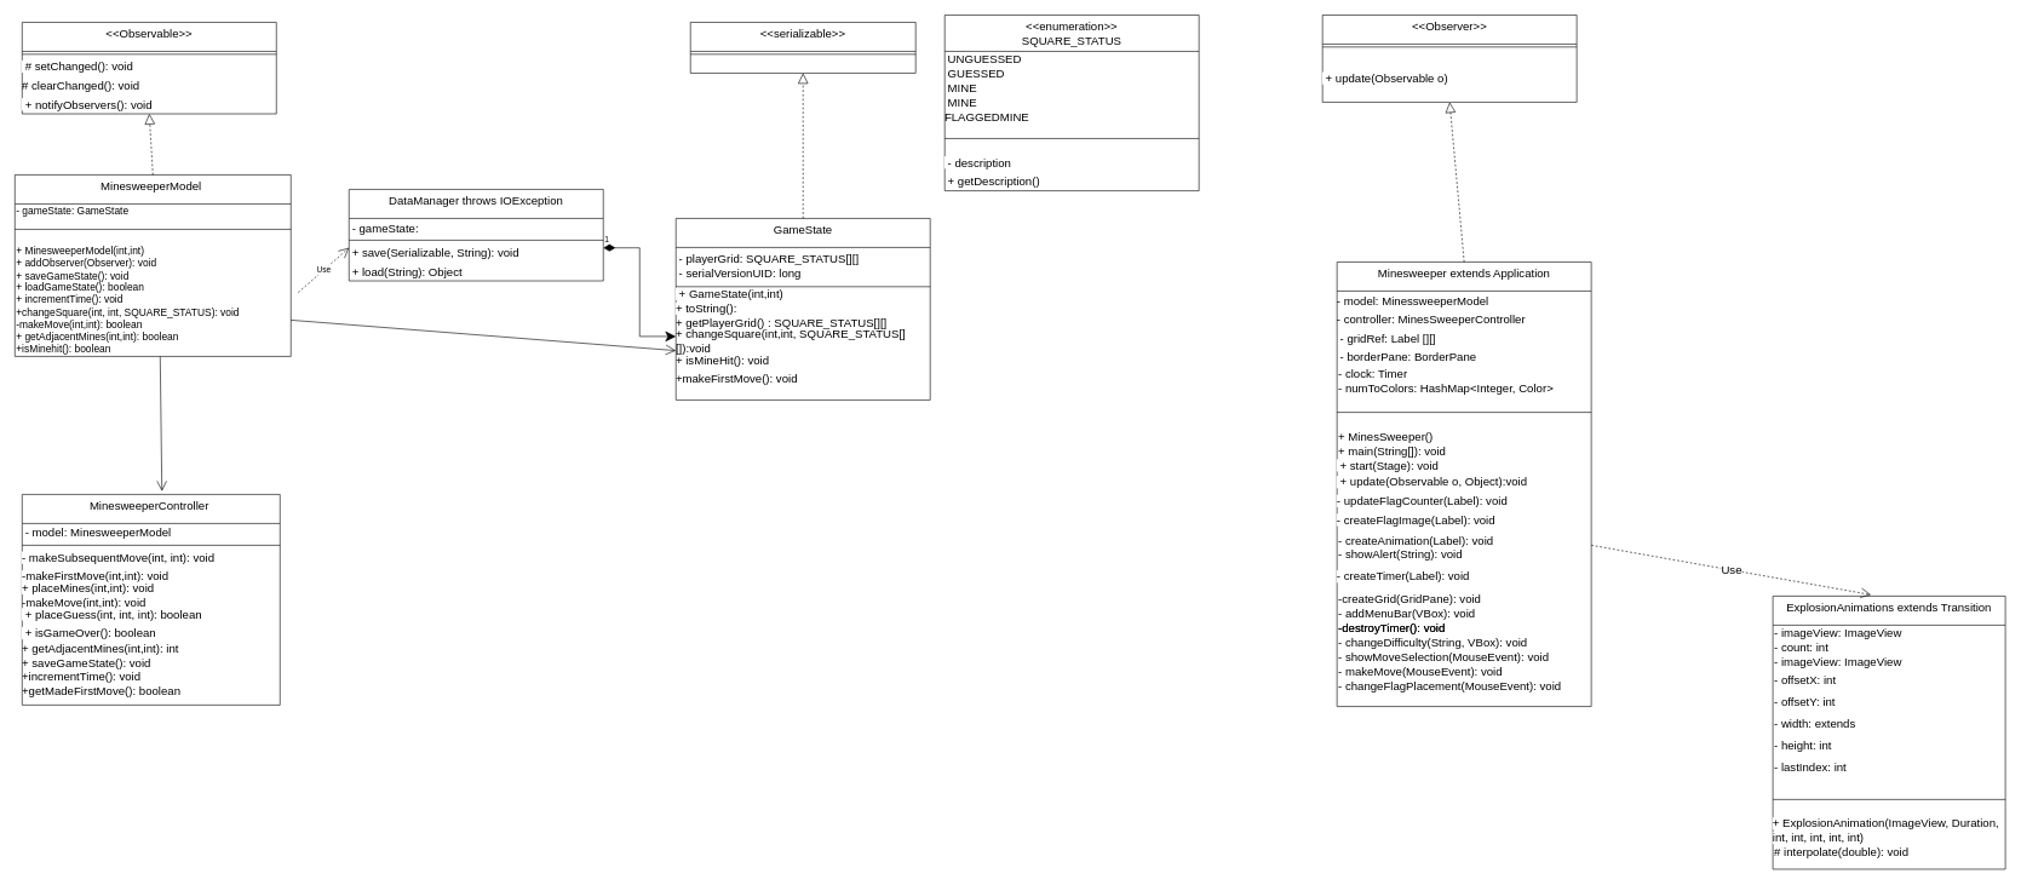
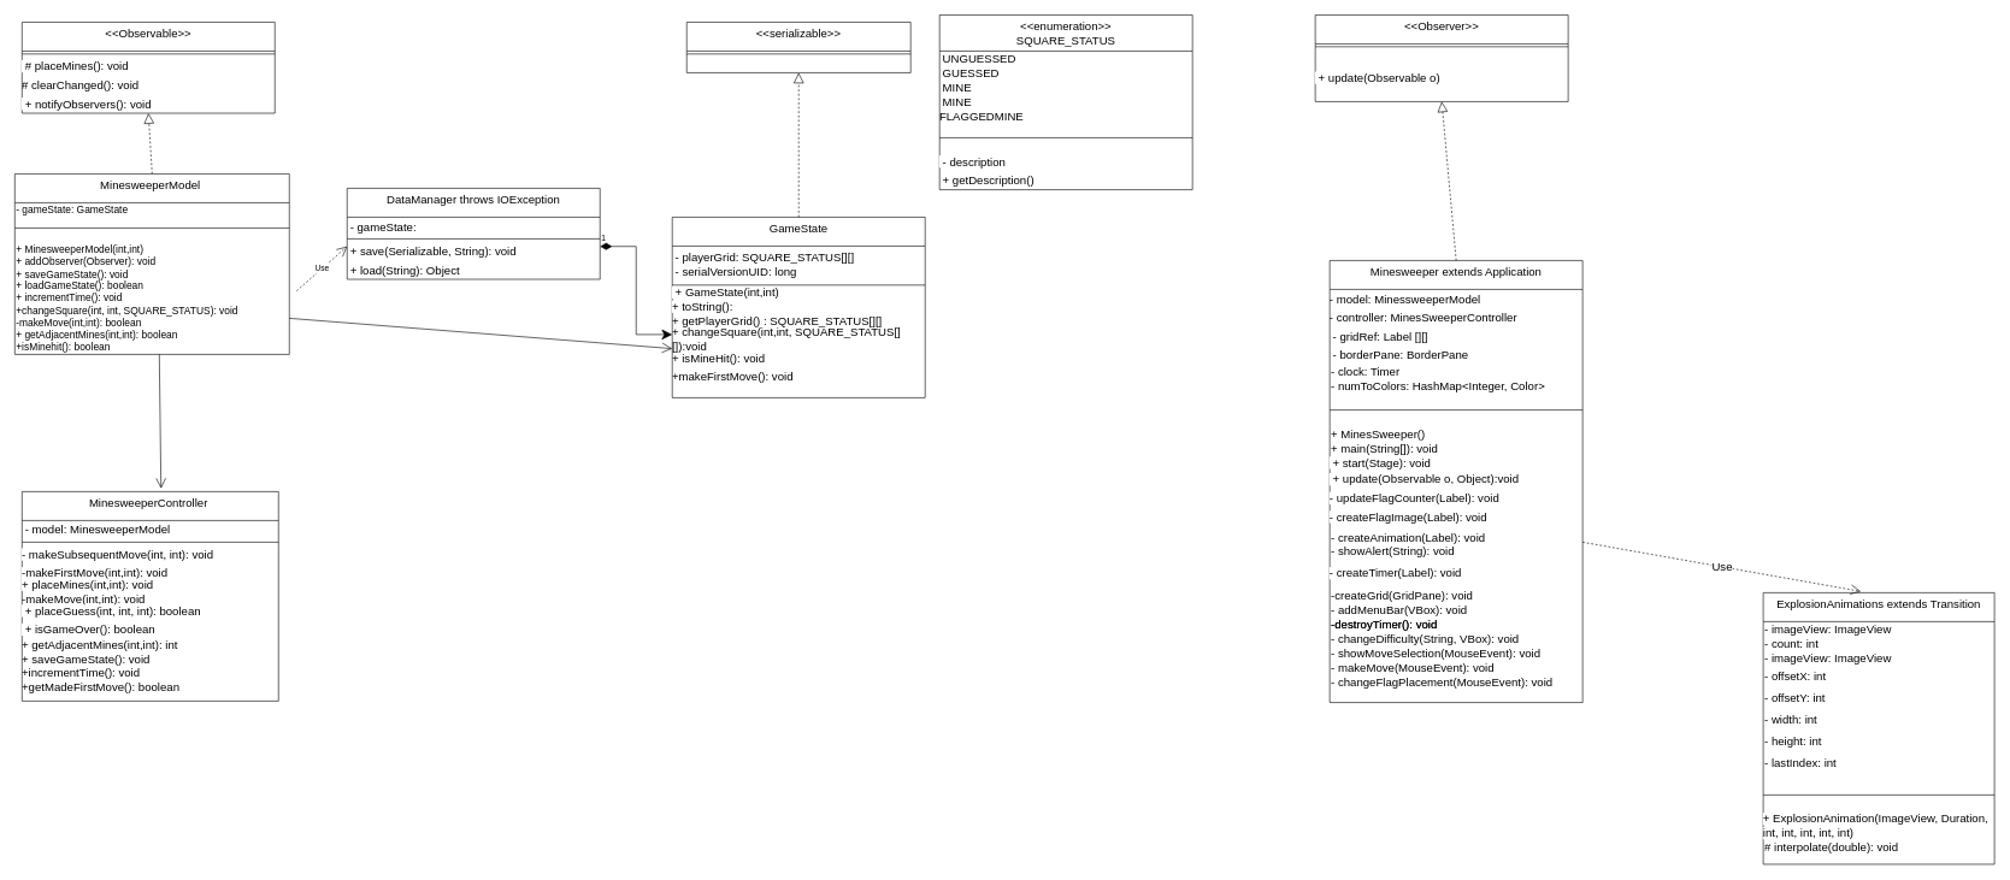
- <mxCell id="44" value="&lt;span style=&quot;font-size: 16px ; background-color: rgb(255 , 255 , 255)&quot;&gt;&amp;nbsp;# setChanged(): void&lt;br&gt;&lt;/span&gt;" style="text;html=1;strokeColor=none;fillColor=none;align=left;verticalAlign=middle;whiteSpace=wrap;rounded=0;fontSize=16;spacing=0;" parent="42" vertex="1"><mxGeometry y="48" width="350" height="26" as="geometry" /></mxCell>
+ <mxCell id="44" value="&lt;span style=&quot;font-size: 16px ; background-color: rgb(255 , 255 , 255)&quot;&gt;&amp;nbsp;# placeMines(): void&lt;br&gt;&lt;/span&gt;" style="text;html=1;strokeColor=none;fillColor=none;align=left;verticalAlign=middle;whiteSpace=wrap;rounded=0;fontSize=16;spacing=0;" parent="42" vertex="1"><mxGeometry y="48" width="350" height="26" as="geometry" /></mxCell>
- <mxCell id="82" value="- width: extends" style="text;whiteSpace=wrap;html=1;fontSize=16;" parent="76" vertex="1"><mxGeometry y="160" width="320" height="30" as="geometry" /></mxCell>
+ <mxCell id="82" value="- width: int" style="text;whiteSpace=wrap;html=1;fontSize=16;" parent="76" vertex="1"><mxGeometry y="160" width="320" height="30" as="geometry" /></mxCell>
